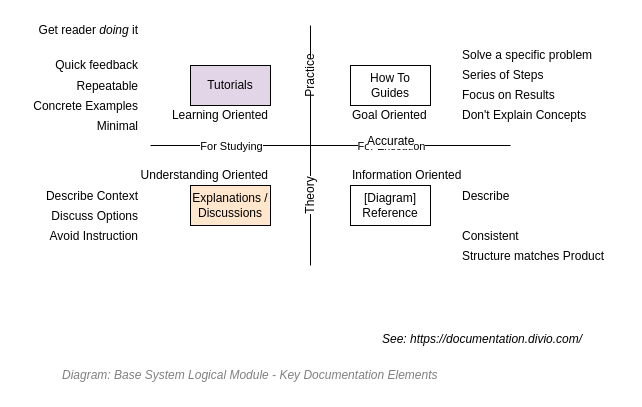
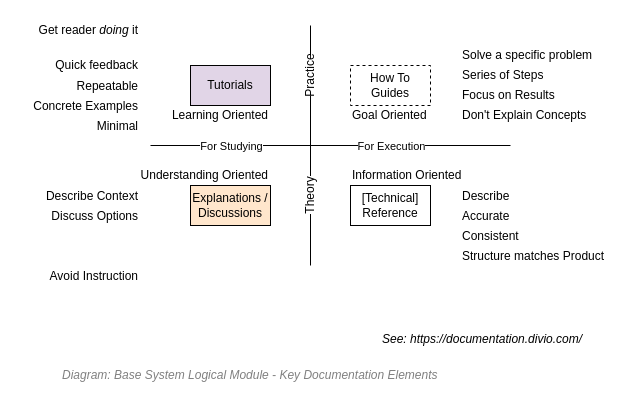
- <mxCell id="5" value="How To Guides" style="rounded=0;whiteSpace=wrap;html=1;" vertex="1" parent="1"><mxGeometry x="350" y="65" width="80" height="40" as="geometry" /></mxCell>
+ <mxCell id="5" value="How To Guides" style="rounded=0;whiteSpace=wrap;html=1;dashed=1;" vertex="1" parent="1"><mxGeometry x="350" y="65" width="80" height="40" as="geometry" /></mxCell>
- <mxCell id="27" value="Accurate" style="text;html=1;strokeColor=none;fillColor=none;align=left;verticalAlign=middle;whiteSpace=wrap;rounded=0;labelBackgroundColor=#ffffff;" vertex="1" parent="1"><mxGeometry x="365" y="131" width="150" height="20" as="geometry" /></mxCell>
+ <mxCell id="27" value="Accurate" style="text;html=1;strokeColor=none;fillColor=none;align=left;verticalAlign=middle;whiteSpace=wrap;rounded=0;labelBackgroundColor=#ffffff;" vertex="1" parent="1"><mxGeometry x="460" y="206" width="150" height="20" as="geometry" /></mxCell>
- <mxCell id="6" value="[Diagram]&lt;br&gt;Reference" style="rounded=0;whiteSpace=wrap;html=1;" vertex="1" parent="1"><mxGeometry x="350" y="185" width="80" height="40" as="geometry" /></mxCell>
+ <mxCell id="6" value="[Technical]&lt;br&gt;Reference" style="rounded=0;whiteSpace=wrap;html=1;" vertex="1" parent="1"><mxGeometry x="350" y="185" width="80" height="40" as="geometry" /></mxCell>
- <mxCell id="32" value="Avoid Instruction" style="text;html=1;strokeColor=none;fillColor=none;align=right;verticalAlign=middle;whiteSpace=wrap;rounded=0;labelBackgroundColor=#ffffff;" vertex="1" parent="1"><mxGeometry x="20" y="226" width="120" height="20" as="geometry" /></mxCell>
+ <mxCell id="32" value="Avoid Instruction" style="text;html=1;strokeColor=none;fillColor=none;align=right;verticalAlign=middle;whiteSpace=wrap;rounded=0;labelBackgroundColor=#ffffff;" vertex="1" parent="1"><mxGeometry x="20" y="266" width="120" height="20" as="geometry" /></mxCell>
